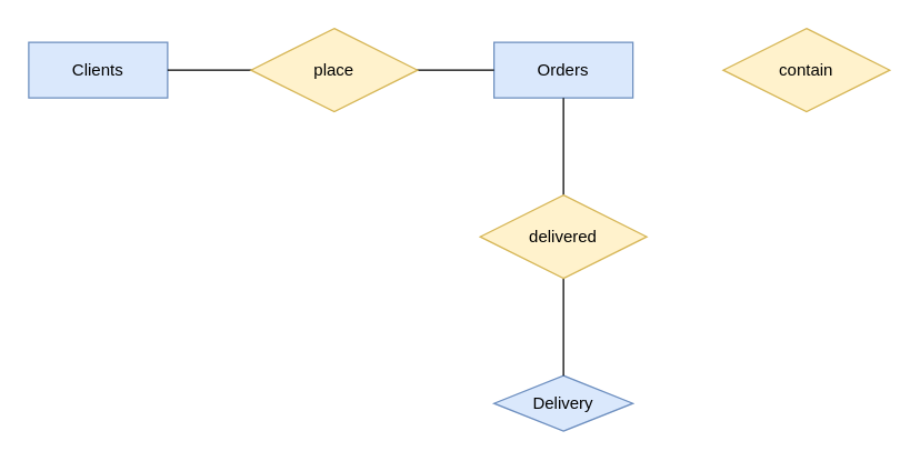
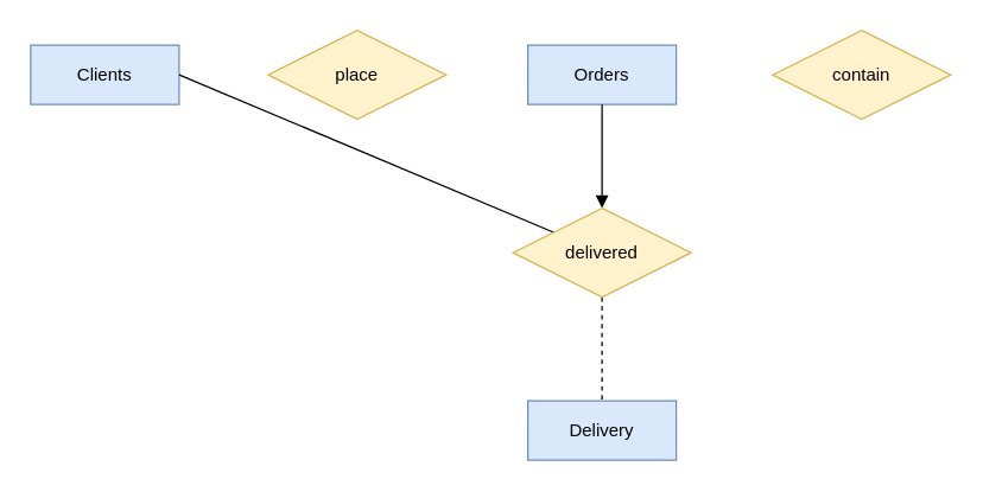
- <mxCell id="5" value="" style="endArrow=none;html=1;rounded=0;exitX=1;exitY=0.5;exitDx=0;exitDy=0;entryX=0;entryY=0.5;entryDx=0;entryDy=0;" parent="1" source="2" target="3" edge="1"><mxGeometry relative="1" as="geometry"><mxPoint x="130" y="50" as="sourcePoint" /><mxPoint x="310" y="49.5" as="targetPoint" /></mxGeometry></mxCell>
+ <mxCell id="5" value="" style="endArrow=none;html=1;rounded=0;exitX=1;exitY=0.5;exitDx=0;exitDy=0;" parent="1" source="2" target="10" edge="1"><mxGeometry relative="1" as="geometry"><mxPoint x="130" y="50" as="sourcePoint" /><mxPoint x="310" y="49.5" as="targetPoint" /></mxGeometry></mxCell>
- <mxCell id="9" value="" style="endArrow=none;html=1;rounded=0;exitX=0.5;exitY=1;exitDx=0;exitDy=0;entryX=0.5;entryY=0;entryDx=0;entryDy=0;" parent="1" source="3" target="10" edge="1"><mxGeometry relative="1" as="geometry"><mxPoint x="405" y="70" as="sourcePoint" /><mxPoint x="405" y="270" as="targetPoint" /></mxGeometry></mxCell>
+ <mxCell id="9" value="" style="endArrow=block;html=1;rounded=0;exitX=0.5;exitY=1;exitDx=0;exitDy=0;entryX=0.5;entryY=0;entryDx=0;entryDy=0;" parent="1" source="3" target="10" edge="1"><mxGeometry relative="1" as="geometry"><mxPoint x="405" y="70" as="sourcePoint" /><mxPoint x="405" y="270" as="targetPoint" /></mxGeometry></mxCell>
- <mxCell id="6" value="" style="endArrow=none;html=1;rounded=0;exitX=0.5;exitY=1;exitDx=0;exitDy=0;entryX=0.5;entryY=0;entryDx=0;entryDy=0;startArrow=none;" parent="1" source="10" target="4" edge="1"><mxGeometry relative="1" as="geometry"><mxPoint x="320" y="350" as="sourcePoint" /><mxPoint x="480" y="350" as="targetPoint" /></mxGeometry></mxCell>
+ <mxCell id="6" value="" style="endArrow=none;html=1;rounded=0;exitX=0.5;exitY=1;exitDx=0;exitDy=0;entryX=0.5;entryY=0;entryDx=0;entryDy=0;startArrow=none;dashed=1;" parent="1" source="10" target="4" edge="1"><mxGeometry relative="1" as="geometry"><mxPoint x="320" y="350" as="sourcePoint" /><mxPoint x="480" y="350" as="targetPoint" /></mxGeometry></mxCell>
- <mxCell id="4" value="Delivery" style="rhombus;whiteSpace=wrap;html=1;align=center;fillColor=#dae8fc;strokeColor=#6c8ebf;" parent="1" vertex="1"><mxGeometry x="355" y="270" width="100" height="40" as="geometry" /></mxCell>
+ <mxCell id="4" value="Delivery" style="whiteSpace=wrap;html=1;align=center;fillColor=#dae8fc;strokeColor=#6c8ebf;" parent="1" vertex="1"><mxGeometry x="355" y="270" width="100" height="40" as="geometry" /></mxCell>
